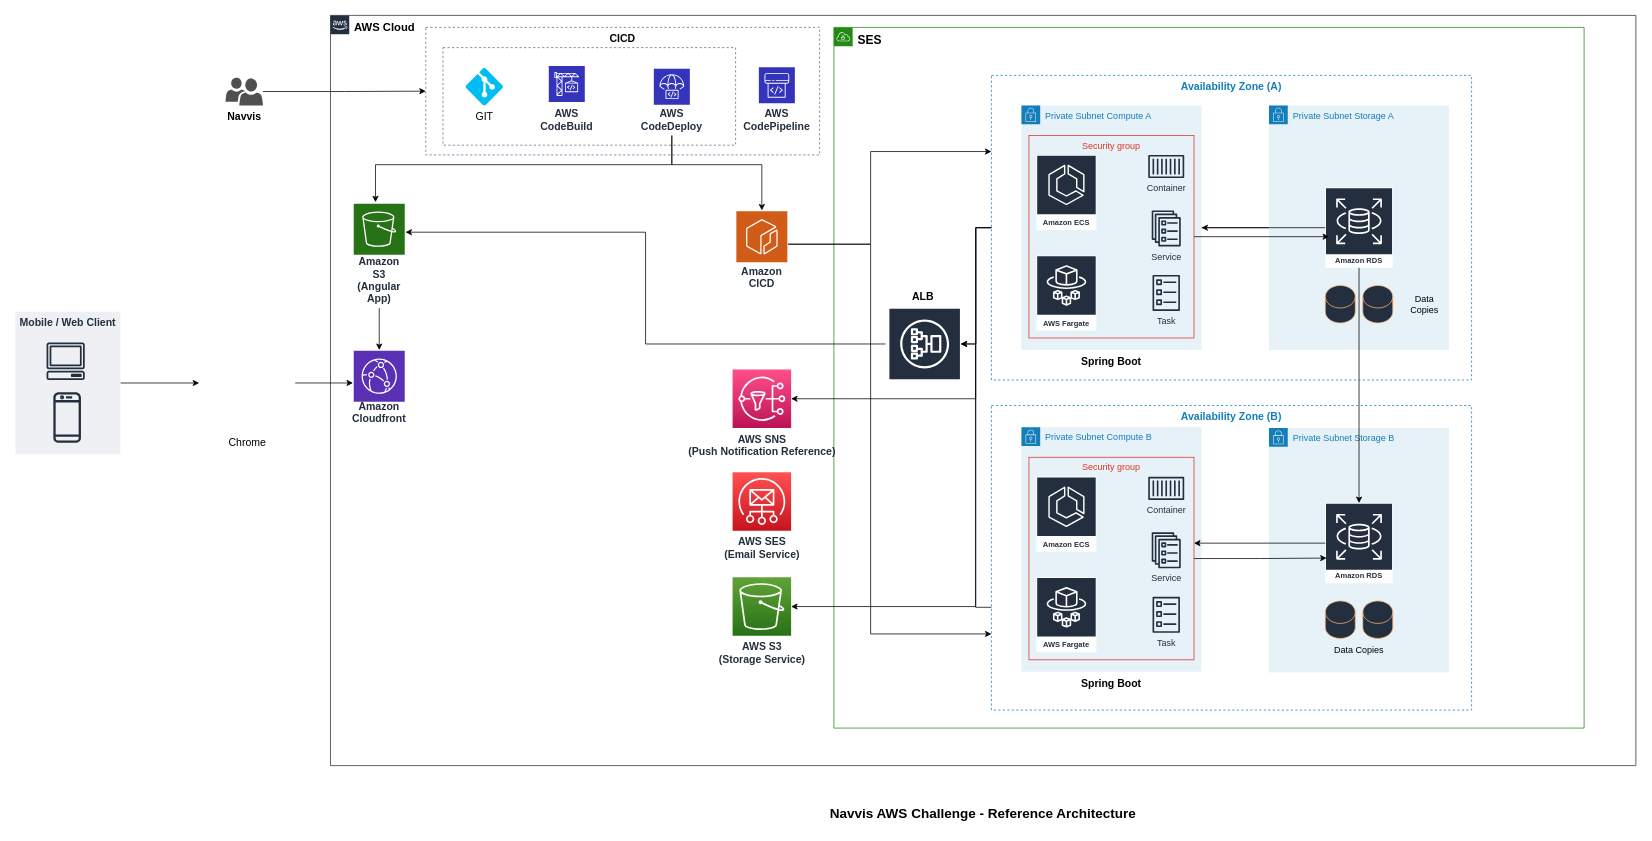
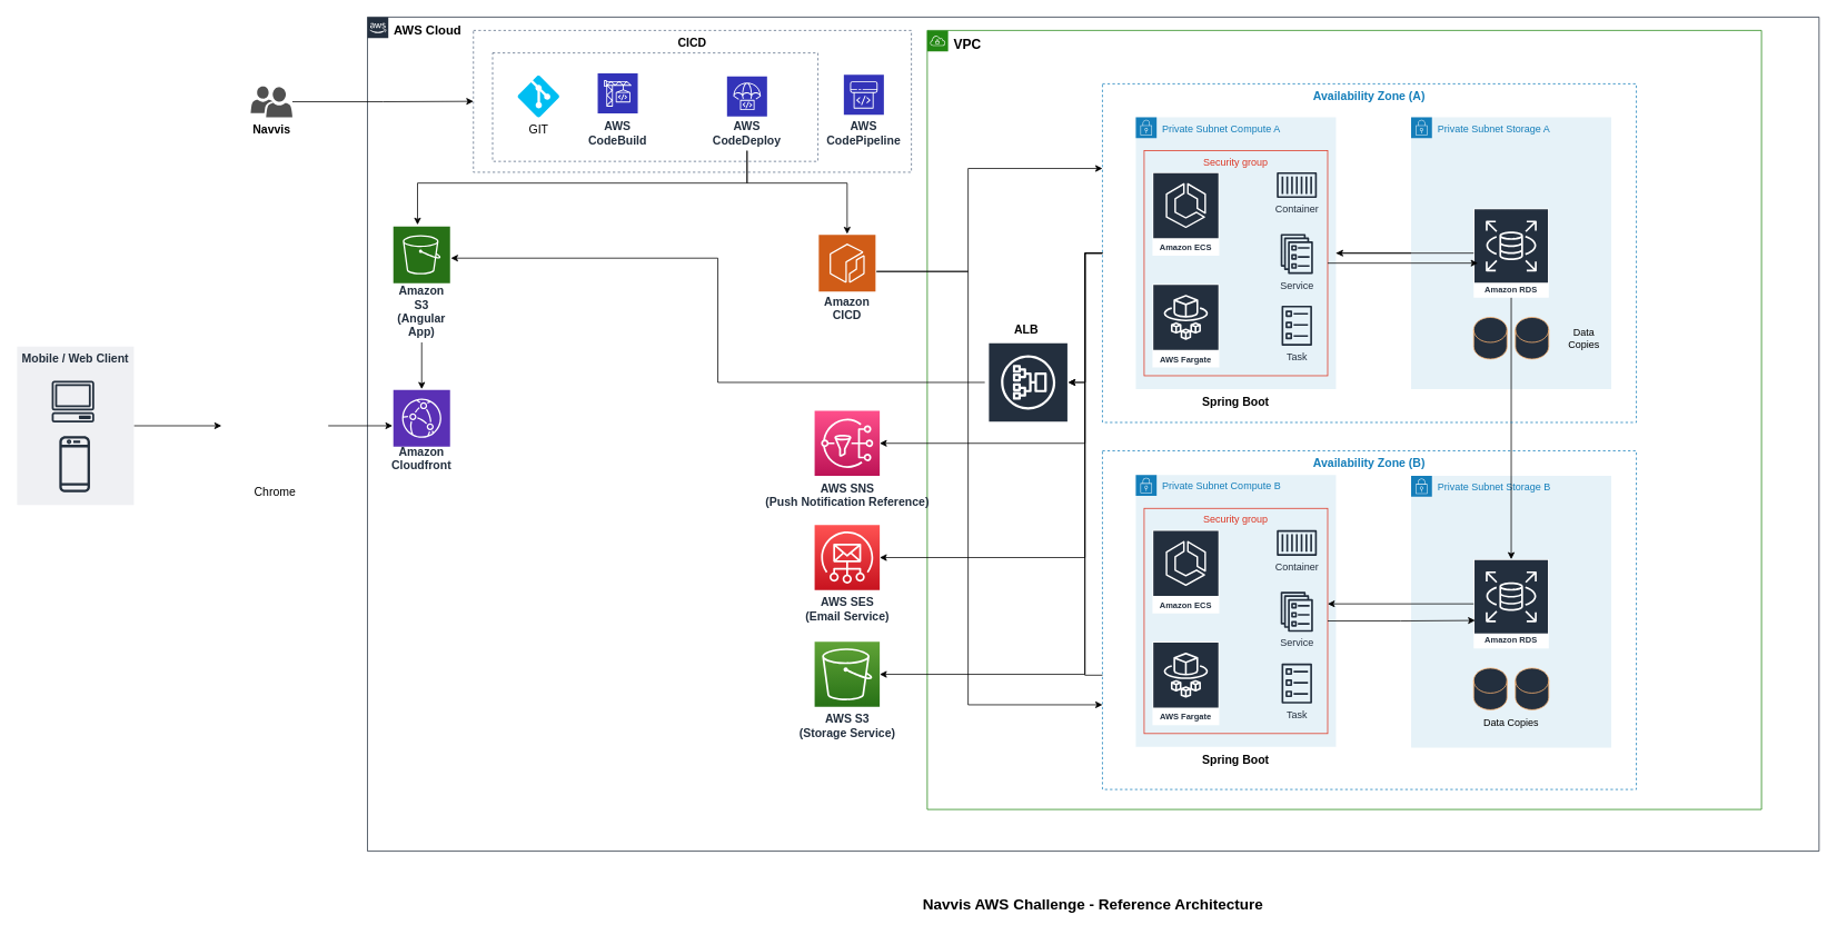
- <mxCell id="10" value="&lt;font color=&quot;#000000&quot; style=&quot;font-size: 16px;&quot;&gt;&lt;b&gt;SES&lt;/b&gt;&lt;/font&gt;" style="points=[[0,0],[0.25,0],[0.5,0],[0.75,0],[1,0],[1,0.25],[1,0.5],[1,0.75],[1,1],[0.75,1],[0.5,1],[0.25,1],[0,1],[0,0.75],[0,0.5],[0,0.25]];outlineConnect=0;gradientColor=none;html=1;whiteSpace=wrap;fontSize=12;fontStyle=0;container=1;pointerEvents=0;collapsible=0;recursiveResize=0;shape=mxgraph.aws4.group;grIcon=mxgraph.aws4.group_vpc;strokeColor=#248814;fillColor=none;verticalAlign=top;align=left;spacingLeft=30;fontColor=#AAB7B8;dashed=0;rounded=0;" parent="2" vertex="1"><mxGeometry x="671" y="16" width="1000" height="934" as="geometry" /></mxCell>
+ <mxCell id="10" value="&lt;font color=&quot;#000000&quot; style=&quot;font-size: 16px;&quot;&gt;&lt;b&gt;VPC&lt;/b&gt;&lt;/font&gt;" style="points=[[0,0],[0.25,0],[0.5,0],[0.75,0],[1,0],[1,0.25],[1,0.5],[1,0.75],[1,1],[0.75,1],[0.5,1],[0.25,1],[0,1],[0,0.75],[0,0.5],[0,0.25]];outlineConnect=0;gradientColor=none;html=1;whiteSpace=wrap;fontSize=12;fontStyle=0;container=1;pointerEvents=0;collapsible=0;recursiveResize=0;shape=mxgraph.aws4.group;grIcon=mxgraph.aws4.group_vpc;strokeColor=#248814;fillColor=none;verticalAlign=top;align=left;spacingLeft=30;fontColor=#AAB7B8;dashed=0;rounded=0;" parent="2" vertex="1"><mxGeometry x="671" y="16" width="1000" height="934" as="geometry" /></mxCell>
- <mxCell id="5" value="&lt;font style=&quot;font-size: 14px;&quot;&gt;AWS CodeBuild&lt;/font&gt;" style="outlineConnect=0;fontColor=#232F3E;gradientColor=none;strokeColor=#ffffff;fillColor=#3334B9;dashed=0;verticalLabelPosition=middle;verticalAlign=bottom;align=center;html=1;whiteSpace=wrap;fontSize=10;fontStyle=1;spacing=3;shape=mxgraph.aws4.productIcon;prIcon=mxgraph.aws4.codebuild;rounded=0;" parent="2" vertex="1"><mxGeometry x="290" y="66.5" width="50" height="93.5" as="geometry" /></mxCell>
+ <mxCell id="5" value="&lt;font style=&quot;font-size: 14px;&quot;&gt;AWS CodeBuild&lt;/font&gt;" style="outlineConnect=0;fontColor=#232F3E;gradientColor=none;strokeColor=#ffffff;fillColor=#3334B9;dashed=0;verticalLabelPosition=middle;verticalAlign=bottom;align=center;html=1;whiteSpace=wrap;fontSize=10;fontStyle=1;spacing=3;shape=mxgraph.aws4.productIcon;prIcon=mxgraph.aws4.codebuild;rounded=0;" parent="2" vertex="1"><mxGeometry x="275" y="66.5" width="50" height="93.5" as="geometry" /></mxCell>
+ <mxCell id="60" style="edgeStyle=orthogonalEdgeStyle;rounded=0;orthogonalLoop=1;jettySize=auto;html=1;entryX=1;entryY=0.5;entryDx=0;entryDy=0;entryPerimeter=0;" edge="1" parent="2" source="42" target="56"><mxGeometry relative="1" as="geometry"><Array as="points"><mxPoint x="860" y="283" /><mxPoint x="860" y="648" /></Array></mxGeometry></mxCell>
